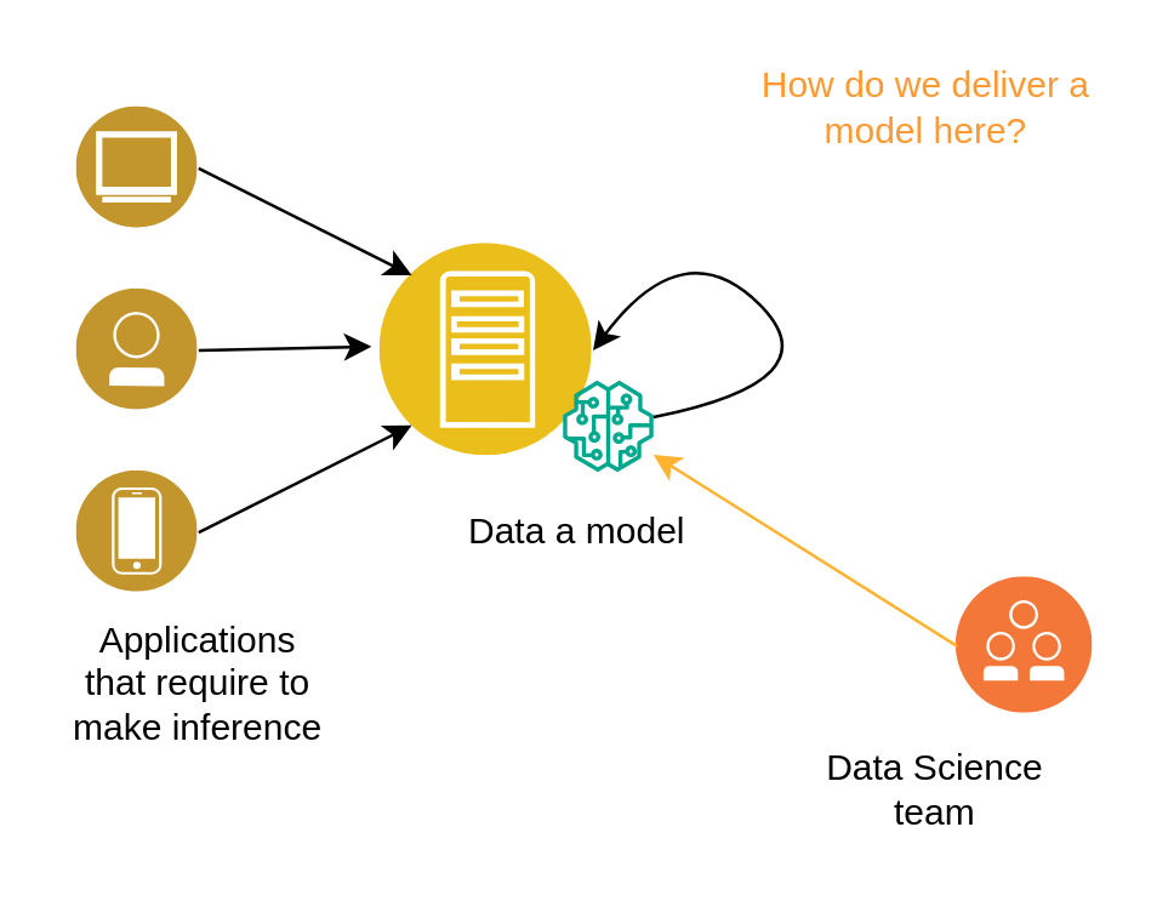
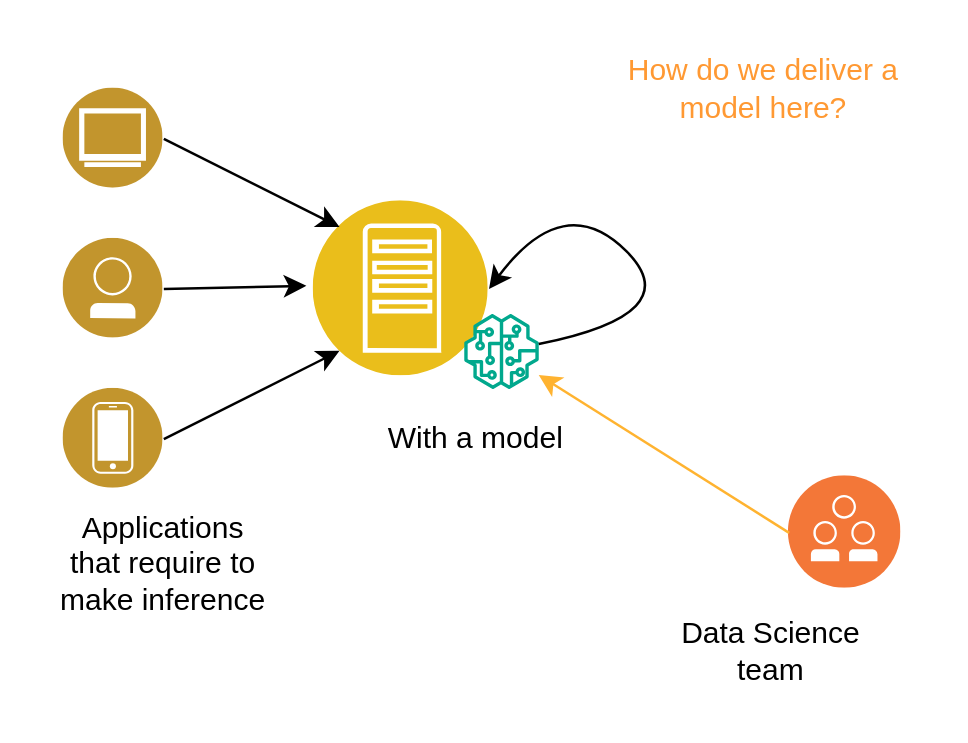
- <mxCell id="13" value="Data a model" style="text;html=1;strokeColor=none;fillColor=none;align=center;verticalAlign=middle;whiteSpace=wrap;rounded=0;" vertex="1" parent="1"><mxGeometry x="145" y="160" width="90" height="30" as="geometry" /></mxCell>
+ <mxCell id="13" value="With a model" style="text;html=1;strokeColor=none;fillColor=none;align=center;verticalAlign=middle;whiteSpace=wrap;rounded=0;" vertex="1" parent="1"><mxGeometry x="145" y="160" width="90" height="30" as="geometry" /></mxCell>
